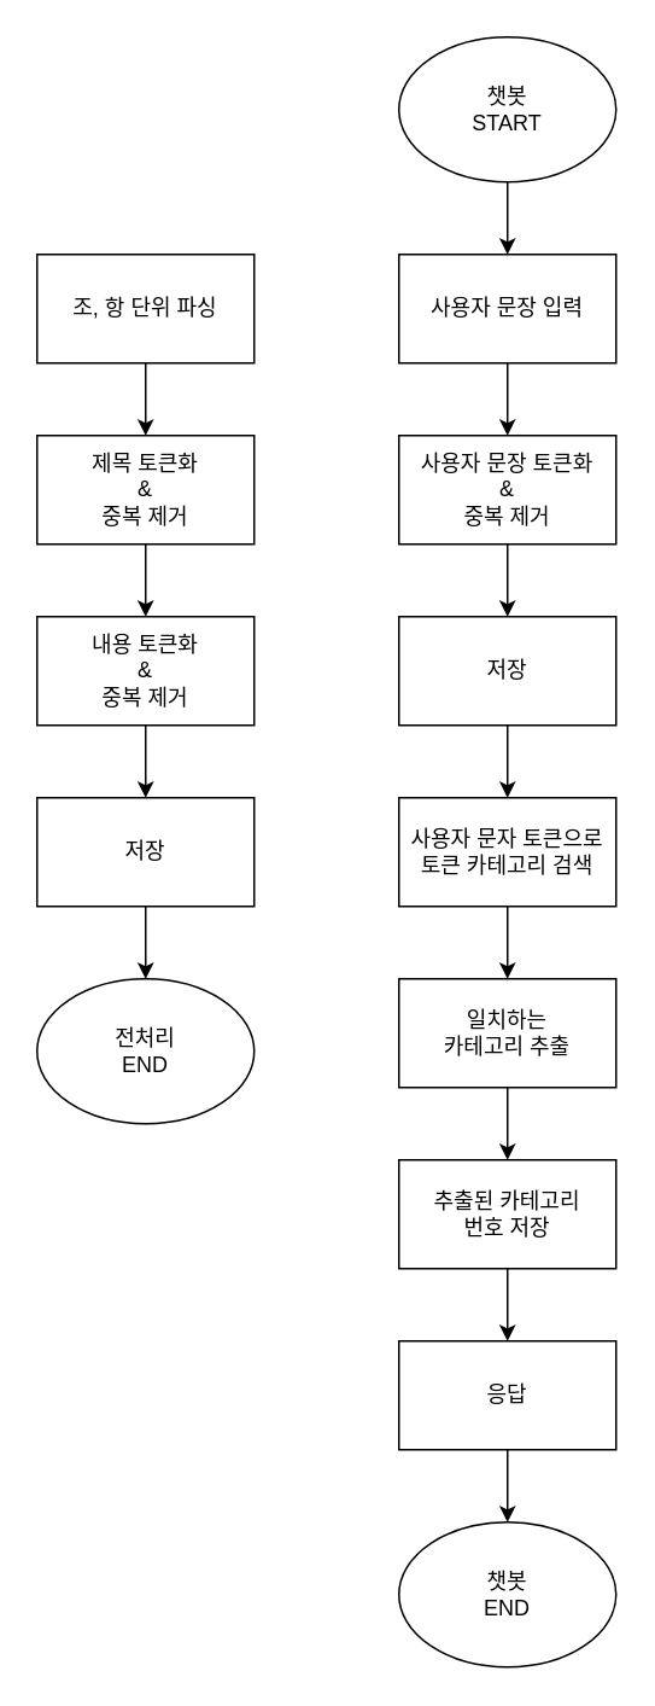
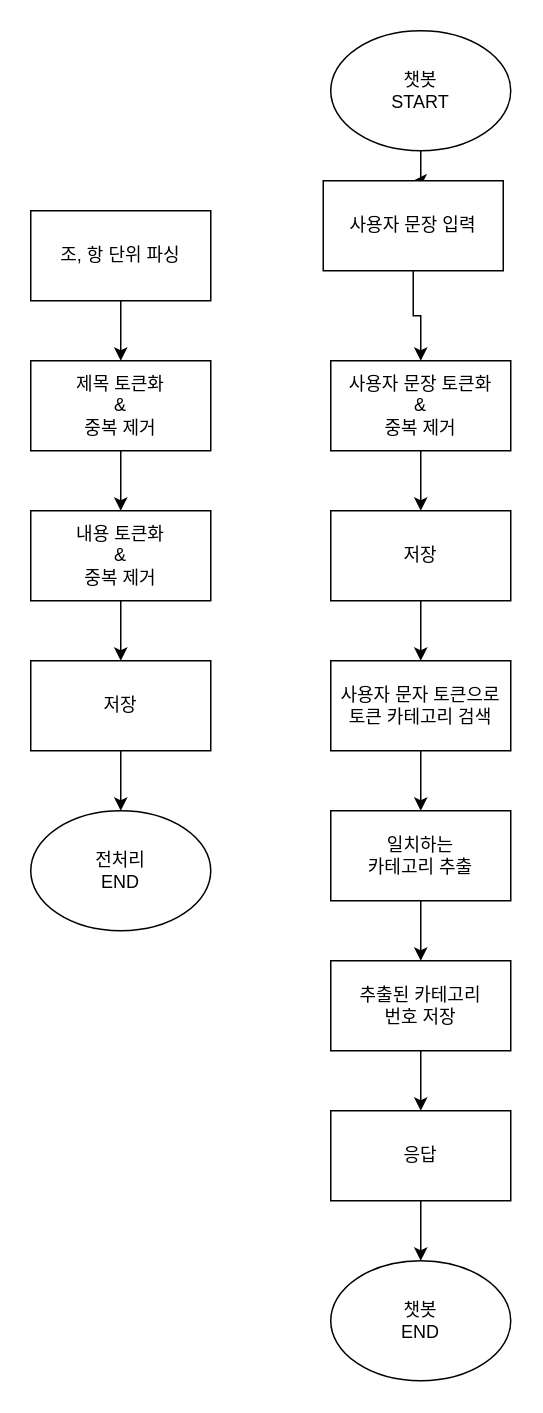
- <mxCell id="14" value="사용자 문장 입력" style="rounded=0;whiteSpace=wrap;html=1;" vertex="1" parent="1"><mxGeometry x="220" y="140" width="120" height="60" as="geometry" /></mxCell>
+ <mxCell id="14" value="사용자 문장 입력" style="rounded=0;whiteSpace=wrap;html=1;" vertex="1" parent="1"><mxGeometry x="215" y="120" width="120" height="60" as="geometry" /></mxCell>
